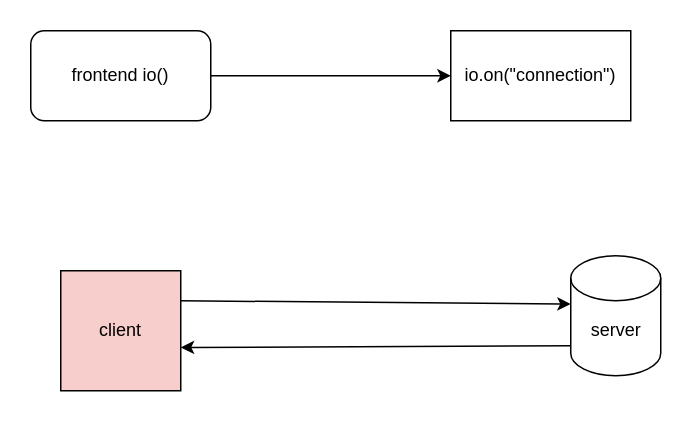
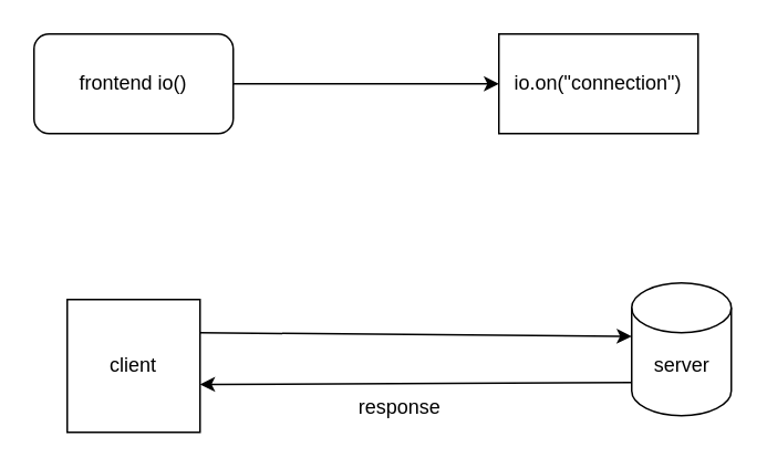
- <mxCell id="5" value="client" style="whiteSpace=wrap;html=1;aspect=fixed;fillColor=#f8cecc;" vertex="1" parent="1"><mxGeometry x="40" y="180" width="80" height="80" as="geometry" /></mxCell>
+ <mxCell id="5" value="client" style="whiteSpace=wrap;html=1;aspect=fixed;" vertex="1" parent="1"><mxGeometry x="40" y="180" width="80" height="80" as="geometry" /></mxCell>
+ <mxCell id="9" value="response" style="text;html=1;align=center;verticalAlign=middle;resizable=0;points=[];autosize=1;strokeColor=none;fillColor=none;" vertex="1" parent="1"><mxGeometry x="205" y="230" width="70" height="30" as="geometry" /></mxCell>
